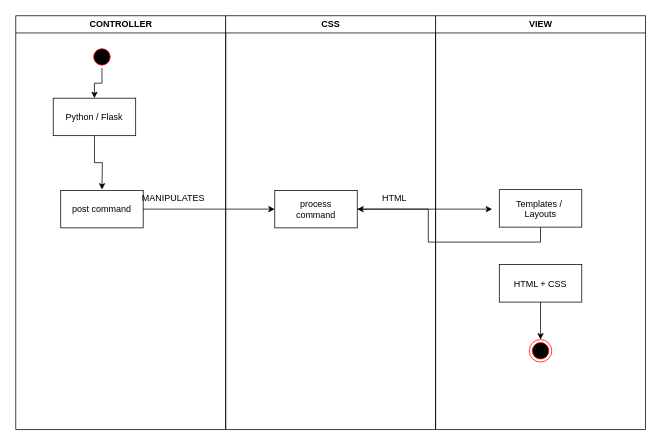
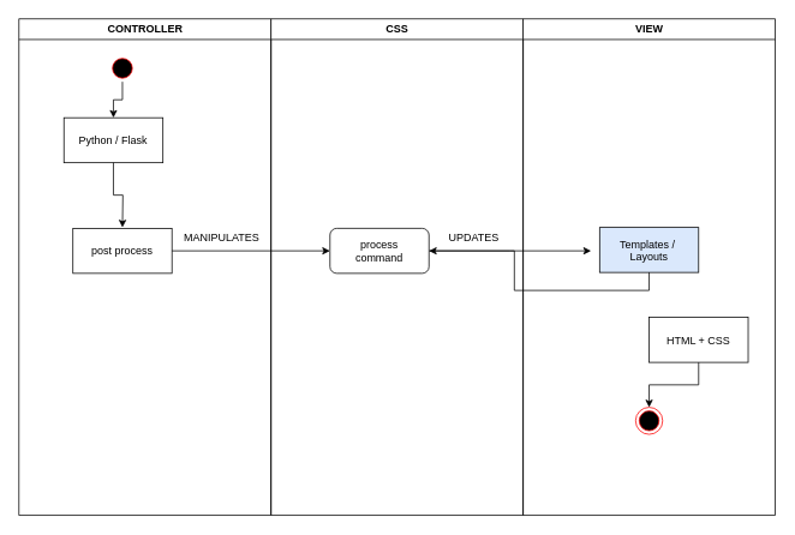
- <mxCell id="7" value="MANIPULATES" style="text;html=1;strokeColor=none;fillColor=none;align=center;verticalAlign=middle;whiteSpace=wrap;rounded=0;" vertex="1" parent="2"><mxGeometry x="190.5" y="233" width="40" height="20" as="geometry" /></mxCell>
+ <mxCell id="7" value="MANIPULATES" style="text;html=1;strokeColor=none;fillColor=none;align=center;verticalAlign=middle;whiteSpace=wrap;rounded=0;" vertex="1" parent="2"><mxGeometry x="205.5" y="233" width="40" height="20" as="geometry" /></mxCell>
- <mxCell id="10" value="HTML" style="text;html=1;strokeColor=none;fillColor=none;align=center;verticalAlign=middle;whiteSpace=wrap;rounded=0;" vertex="1" parent="8"><mxGeometry x="205.5" y="233" width="40" height="20" as="geometry" /></mxCell>
+ <mxCell id="10" value="UPDATES" style="text;html=1;strokeColor=none;fillColor=none;align=center;verticalAlign=middle;whiteSpace=wrap;rounded=0;" vertex="1" parent="8"><mxGeometry x="205.5" y="233" width="40" height="20" as="geometry" /></mxCell>
- <mxCell id="12" value="Templates / &#10;Layouts" style="" parent="11" vertex="1"><mxGeometry x="85" y="232" width="110" height="50" as="geometry" /></mxCell>
+ <mxCell id="12" value="Templates / &#10;Layouts" style="fillColor=#dae8fc;" parent="11" vertex="1"><mxGeometry x="85" y="232" width="110" height="50" as="geometry" /></mxCell>
- <mxCell id="6" value="post command" style="" parent="2" vertex="1"><mxGeometry x="60" y="233" width="110" height="50" as="geometry" /></mxCell>
+ <mxCell id="6" value="post process" style="" parent="2" vertex="1"><mxGeometry x="60" y="233" width="110" height="50" as="geometry" /></mxCell>
- <mxCell id="9" value="process&#10;command" style="" vertex="1" parent="8"><mxGeometry x="65.5" y="233" width="110" height="50" as="geometry" /></mxCell>
+ <mxCell id="9" value="process&#10;command" style="rounded=1;" vertex="1" parent="8"><mxGeometry x="65.5" y="233" width="110" height="50" as="geometry" /></mxCell>
- <mxCell id="18" value="HTML + CSS" style="" vertex="1" parent="1"><mxGeometry x="665.5" y="352" width="110" height="50" as="geometry" /></mxCell>
+ <mxCell id="18" value="HTML + CSS" style="" vertex="1" parent="1"><mxGeometry x="720.5" y="352" width="110" height="50" as="geometry" /></mxCell>
